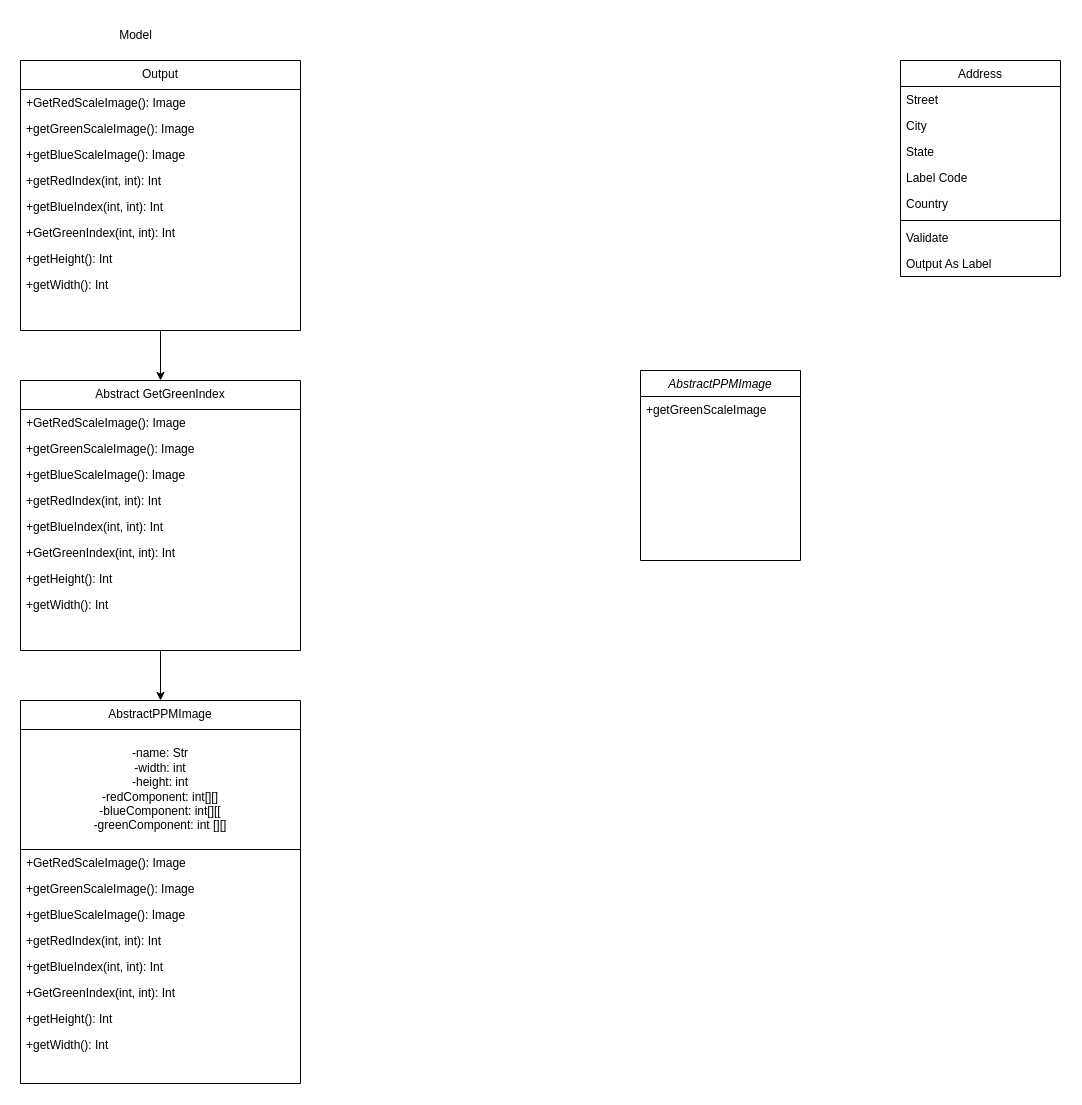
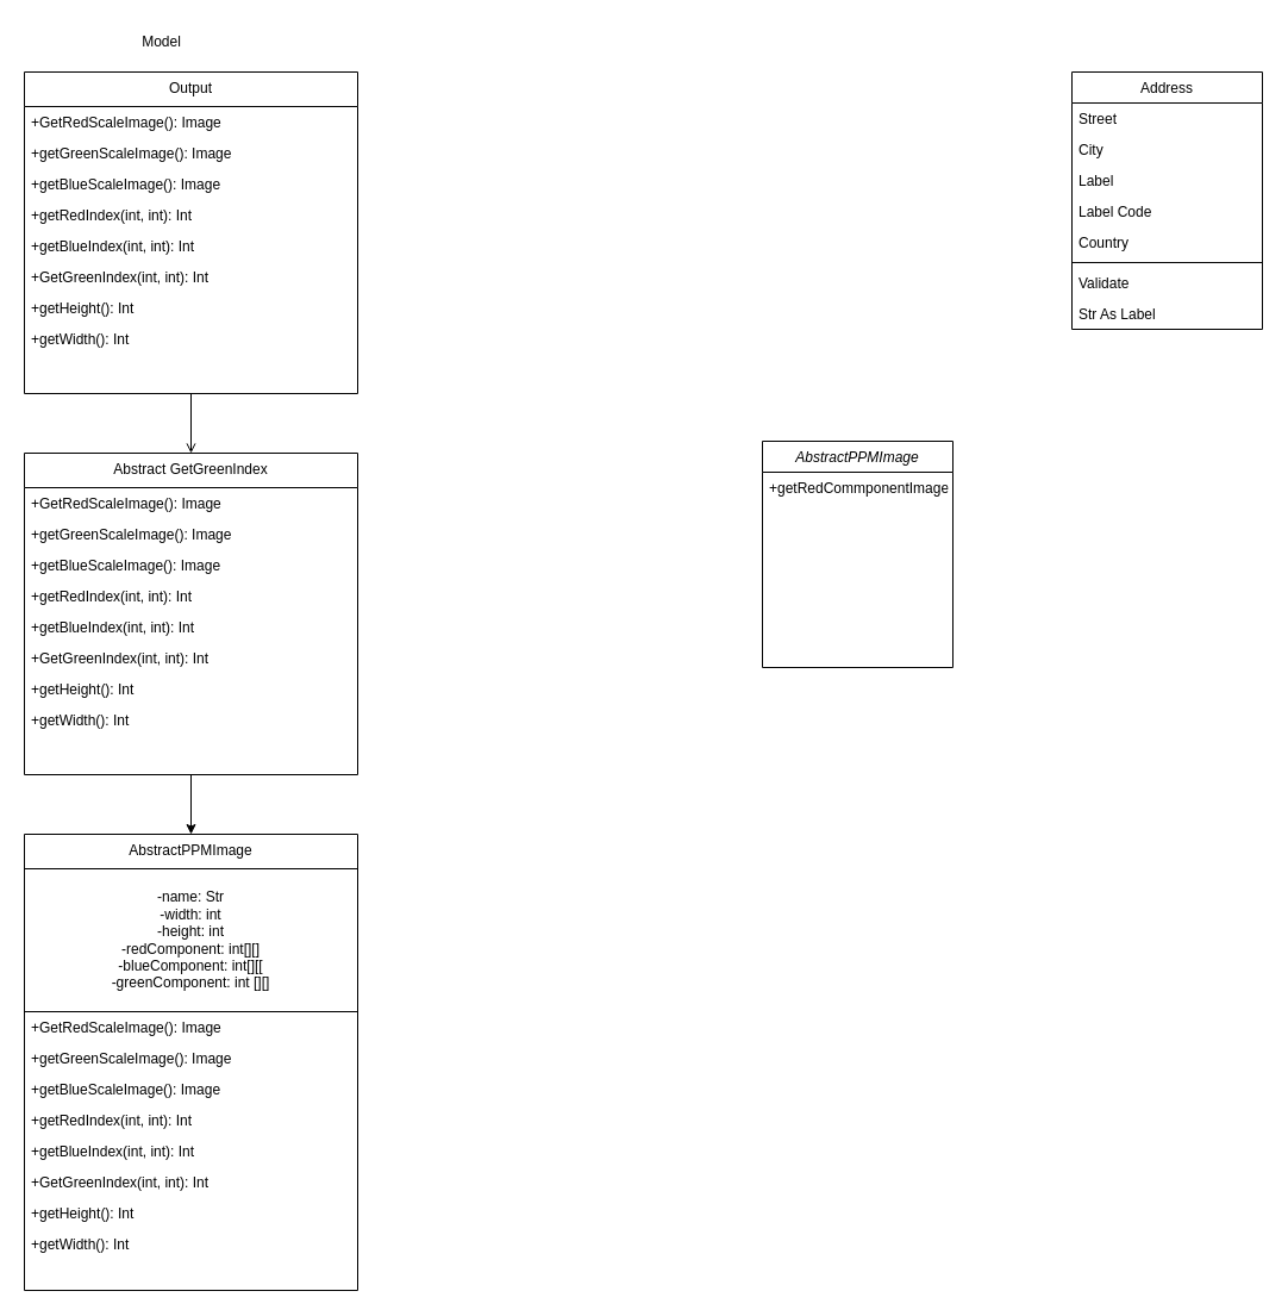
- <mxCell id="7" value="State" style="text;align=left;verticalAlign=top;spacingLeft=4;spacingRight=4;overflow=hidden;rotatable=0;points=[[0,0.5],[1,0.5]];portConstraint=eastwest;rounded=0;shadow=0;html=0;" parent="4" vertex="1"><mxGeometry y="78" width="160" height="26" as="geometry" /></mxCell>
+ <mxCell id="7" value="Label" style="text;align=left;verticalAlign=top;spacingLeft=4;spacingRight=4;overflow=hidden;rotatable=0;points=[[0,0.5],[1,0.5]];portConstraint=eastwest;rounded=0;shadow=0;html=0;" parent="4" vertex="1"><mxGeometry y="78" width="160" height="26" as="geometry" /></mxCell>
- <mxCell id="12" value="Output As Label" style="text;align=left;verticalAlign=top;spacingLeft=4;spacingRight=4;overflow=hidden;rotatable=0;points=[[0,0.5],[1,0.5]];portConstraint=eastwest;" parent="4" vertex="1"><mxGeometry y="190" width="160" height="26" as="geometry" /></mxCell>
+ <mxCell id="12" value="Str As Label" style="text;align=left;verticalAlign=top;spacingLeft=4;spacingRight=4;overflow=hidden;rotatable=0;points=[[0,0.5],[1,0.5]];portConstraint=eastwest;" parent="4" vertex="1"><mxGeometry y="190" width="160" height="26" as="geometry" /></mxCell>
- <mxCell id="24" style="edgeStyle=orthogonalEdgeStyle;rounded=0;orthogonalLoop=1;jettySize=auto;html=1;entryX=0.5;entryY=0;entryDx=0;entryDy=0;" edge="1" parent="1" source="25" target="35"><mxGeometry relative="1" as="geometry" /></mxCell>
+ <mxCell id="24" style="edgeStyle=orthogonalEdgeStyle;rounded=0;orthogonalLoop=1;jettySize=auto;html=1;entryX=0.5;entryY=0;entryDx=0;entryDy=0;endArrow=open;" edge="1" parent="1" source="25" target="35"><mxGeometry relative="1" as="geometry" /></mxCell>
- <mxCell id="3" value="+getGreenScaleImage" style="text;align=left;verticalAlign=top;spacingLeft=4;spacingRight=4;overflow=hidden;rotatable=0;points=[[0,0.5],[1,0.5]];portConstraint=eastwest;" parent="2" vertex="1"><mxGeometry y="26" width="160" height="26" as="geometry" /></mxCell>
+ <mxCell id="3" value="+getRedCommponentImage" style="text;align=left;verticalAlign=top;spacingLeft=4;spacingRight=4;overflow=hidden;rotatable=0;points=[[0,0.5],[1,0.5]];portConstraint=eastwest;" parent="2" vertex="1"><mxGeometry y="26" width="160" height="26" as="geometry" /></mxCell>
